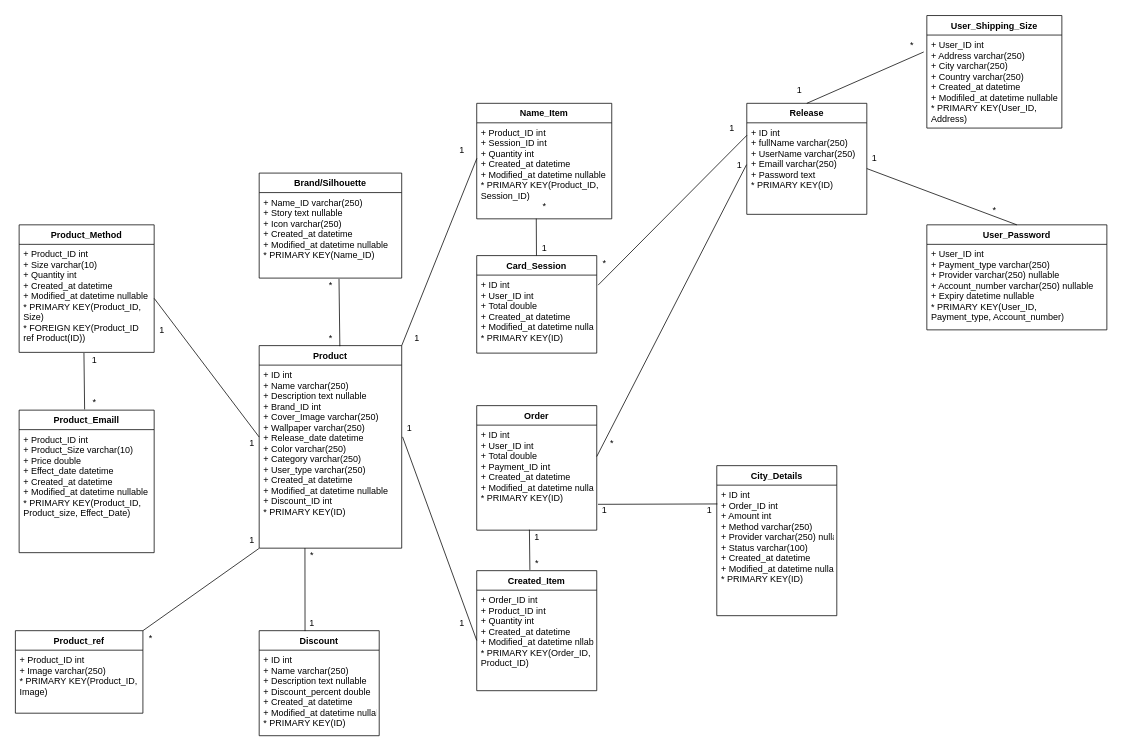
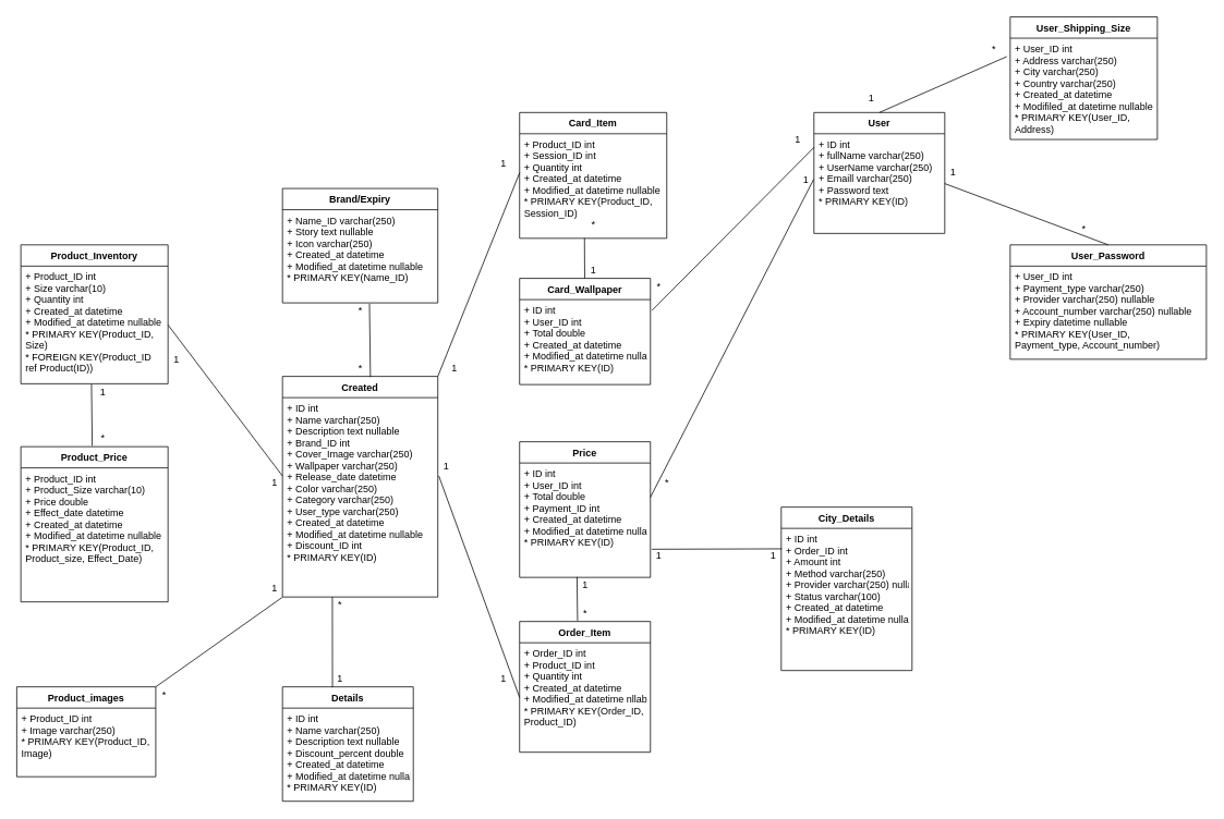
- <mxCell id="10" value="Name_Item" style="swimlane;fontStyle=1;align=center;verticalAlign=top;childLayout=stackLayout;horizontal=1;startSize=26;horizontalStack=0;resizeParent=1;resizeParentMax=0;resizeLast=0;collapsible=1;marginBottom=0;" vertex="1" parent="1"><mxGeometry x="635" y="137" width="180" height="154" as="geometry" /></mxCell>
+ <mxCell id="10" value="Card_Item" style="swimlane;fontStyle=1;align=center;verticalAlign=top;childLayout=stackLayout;horizontal=1;startSize=26;horizontalStack=0;resizeParent=1;resizeParentMax=0;resizeLast=0;collapsible=1;marginBottom=0;" vertex="1" parent="1"><mxGeometry x="635" y="137" width="180" height="154" as="geometry" /></mxCell>
- <mxCell id="20" value="Release" style="swimlane;fontStyle=1;align=center;verticalAlign=top;childLayout=stackLayout;horizontal=1;startSize=26;horizontalStack=0;resizeParent=1;resizeParentMax=0;resizeLast=0;collapsible=1;marginBottom=0;" vertex="1" parent="1"><mxGeometry x="995" y="137" width="160" height="148" as="geometry" /></mxCell>
+ <mxCell id="20" value="User" style="swimlane;fontStyle=1;align=center;verticalAlign=top;childLayout=stackLayout;horizontal=1;startSize=26;horizontalStack=0;resizeParent=1;resizeParentMax=0;resizeLast=0;collapsible=1;marginBottom=0;" vertex="1" parent="1"><mxGeometry x="995" y="137" width="160" height="148" as="geometry" /></mxCell>
- <mxCell id="4" value="Brand/Silhouette" style="swimlane;fontStyle=1;align=center;verticalAlign=top;childLayout=stackLayout;horizontal=1;startSize=26;horizontalStack=0;resizeParent=1;resizeParentMax=0;resizeLast=0;collapsible=1;marginBottom=0;" vertex="1" parent="1"><mxGeometry x="345" y="230" width="190" height="140" as="geometry" /></mxCell>
+ <mxCell id="4" value="Brand/Expiry" style="swimlane;fontStyle=1;align=center;verticalAlign=top;childLayout=stackLayout;horizontal=1;startSize=26;horizontalStack=0;resizeParent=1;resizeParentMax=0;resizeLast=0;collapsible=1;marginBottom=0;" vertex="1" parent="1"><mxGeometry x="345" y="230" width="190" height="140" as="geometry" /></mxCell>
- <mxCell id="6" value="Product_Method" style="swimlane;fontStyle=1;align=center;verticalAlign=top;childLayout=stackLayout;horizontal=1;startSize=26;horizontalStack=0;resizeParent=1;resizeParentMax=0;resizeLast=0;collapsible=1;marginBottom=0;" vertex="1" parent="1"><mxGeometry x="25" y="299" width="180" height="170" as="geometry" /></mxCell>
+ <mxCell id="6" value="Product_Inventory" style="swimlane;fontStyle=1;align=center;verticalAlign=top;childLayout=stackLayout;horizontal=1;startSize=26;horizontalStack=0;resizeParent=1;resizeParentMax=0;resizeLast=0;collapsible=1;marginBottom=0;" vertex="1" parent="1"><mxGeometry x="25" y="299" width="180" height="170" as="geometry" /></mxCell>
- <mxCell id="12" value="Card_Session&#10;" style="swimlane;fontStyle=1;align=center;verticalAlign=top;childLayout=stackLayout;horizontal=1;startSize=26;horizontalStack=0;resizeParent=1;resizeParentMax=0;resizeLast=0;collapsible=1;marginBottom=0;" vertex="1" parent="1"><mxGeometry x="635" y="340" width="160" height="130" as="geometry" /></mxCell>
+ <mxCell id="12" value="Card_Wallpaper&#10;" style="swimlane;fontStyle=1;align=center;verticalAlign=top;childLayout=stackLayout;horizontal=1;startSize=26;horizontalStack=0;resizeParent=1;resizeParentMax=0;resizeLast=0;collapsible=1;marginBottom=0;" vertex="1" parent="1"><mxGeometry x="635" y="340" width="160" height="130" as="geometry" /></mxCell>
- <mxCell id="2" value="Product" style="swimlane;fontStyle=1;align=center;verticalAlign=top;childLayout=stackLayout;horizontal=1;startSize=26;horizontalStack=0;resizeParent=1;resizeParentMax=0;resizeLast=0;collapsible=1;marginBottom=0;" vertex="1" parent="1"><mxGeometry x="345" y="460" width="190" height="270" as="geometry" /></mxCell>
+ <mxCell id="2" value="Created" style="swimlane;fontStyle=1;align=center;verticalAlign=top;childLayout=stackLayout;horizontal=1;startSize=26;horizontalStack=0;resizeParent=1;resizeParentMax=0;resizeLast=0;collapsible=1;marginBottom=0;" vertex="1" parent="1"><mxGeometry x="345" y="460" width="190" height="270" as="geometry" /></mxCell>
- <mxCell id="14" value="Order" style="swimlane;fontStyle=1;align=center;verticalAlign=top;childLayout=stackLayout;horizontal=1;startSize=26;horizontalStack=0;resizeParent=1;resizeParentMax=0;resizeLast=0;collapsible=1;marginBottom=0;" vertex="1" parent="1"><mxGeometry x="635" y="540" width="160" height="166" as="geometry" /></mxCell>
+ <mxCell id="14" value="Price" style="swimlane;fontStyle=1;align=center;verticalAlign=top;childLayout=stackLayout;horizontal=1;startSize=26;horizontalStack=0;resizeParent=1;resizeParentMax=0;resizeLast=0;collapsible=1;marginBottom=0;" vertex="1" parent="1"><mxGeometry x="635" y="540" width="160" height="166" as="geometry" /></mxCell>
- <mxCell id="8" value="Product_Emaill" style="swimlane;fontStyle=1;align=center;verticalAlign=top;childLayout=stackLayout;horizontal=1;startSize=26;horizontalStack=0;resizeParent=1;resizeParentMax=0;resizeLast=0;collapsible=1;marginBottom=0;" vertex="1" parent="1"><mxGeometry x="25" y="546" width="180" height="190" as="geometry" /></mxCell>
+ <mxCell id="8" value="Product_Price" style="swimlane;fontStyle=1;align=center;verticalAlign=top;childLayout=stackLayout;horizontal=1;startSize=26;horizontalStack=0;resizeParent=1;resizeParentMax=0;resizeLast=0;collapsible=1;marginBottom=0;" vertex="1" parent="1"><mxGeometry x="25" y="546" width="180" height="190" as="geometry" /></mxCell>
- <mxCell id="16" value="Created_Item" style="swimlane;fontStyle=1;align=center;verticalAlign=top;childLayout=stackLayout;horizontal=1;startSize=26;horizontalStack=0;resizeParent=1;resizeParentMax=0;resizeLast=0;collapsible=1;marginBottom=0;" vertex="1" parent="1"><mxGeometry x="635" y="760" width="160" height="160" as="geometry" /></mxCell>
+ <mxCell id="16" value="Order_Item" style="swimlane;fontStyle=1;align=center;verticalAlign=top;childLayout=stackLayout;horizontal=1;startSize=26;horizontalStack=0;resizeParent=1;resizeParentMax=0;resizeLast=0;collapsible=1;marginBottom=0;" vertex="1" parent="1"><mxGeometry x="635" y="760" width="160" height="160" as="geometry" /></mxCell>
- <mxCell id="67" value="Product_ref" style="swimlane;fontStyle=1;align=center;verticalAlign=top;childLayout=stackLayout;horizontal=1;startSize=26;horizontalStack=0;resizeParent=1;resizeParentMax=0;resizeLast=0;collapsible=1;marginBottom=0;" vertex="1" parent="1"><mxGeometry x="20" y="840" width="170" height="110" as="geometry" /></mxCell>
+ <mxCell id="67" value="Product_images" style="swimlane;fontStyle=1;align=center;verticalAlign=top;childLayout=stackLayout;horizontal=1;startSize=26;horizontalStack=0;resizeParent=1;resizeParentMax=0;resizeLast=0;collapsible=1;marginBottom=0;" vertex="1" parent="1"><mxGeometry x="20" y="840" width="170" height="110" as="geometry" /></mxCell>
- <mxCell id="62" value="Discount" style="swimlane;fontStyle=1;align=center;verticalAlign=top;childLayout=stackLayout;horizontal=1;startSize=26;horizontalStack=0;resizeParent=1;resizeParentMax=0;resizeLast=0;collapsible=1;marginBottom=0;" vertex="1" parent="1"><mxGeometry x="345" y="840" width="160" height="140" as="geometry" /></mxCell>
+ <mxCell id="62" value="Details" style="swimlane;fontStyle=1;align=center;verticalAlign=top;childLayout=stackLayout;horizontal=1;startSize=26;horizontalStack=0;resizeParent=1;resizeParentMax=0;resizeLast=0;collapsible=1;marginBottom=0;" vertex="1" parent="1"><mxGeometry x="345" y="840" width="160" height="140" as="geometry" /></mxCell>
